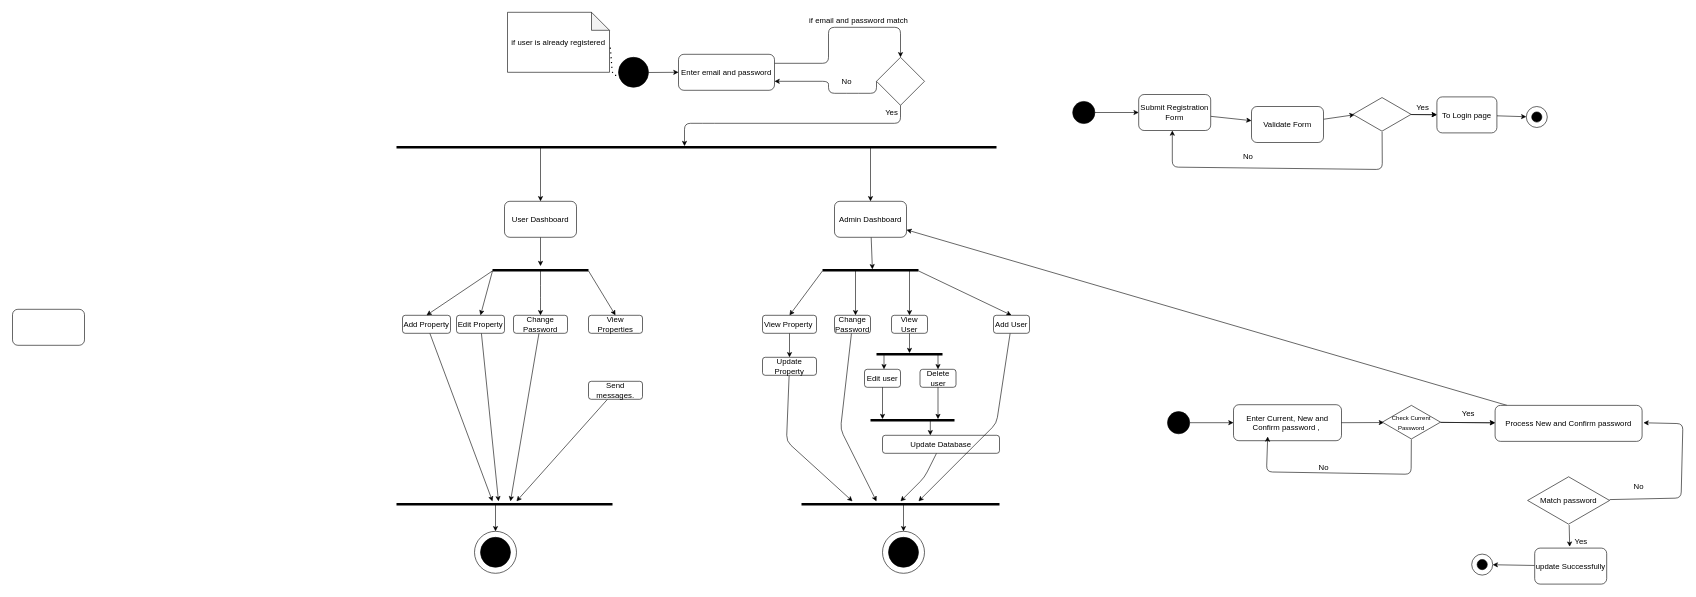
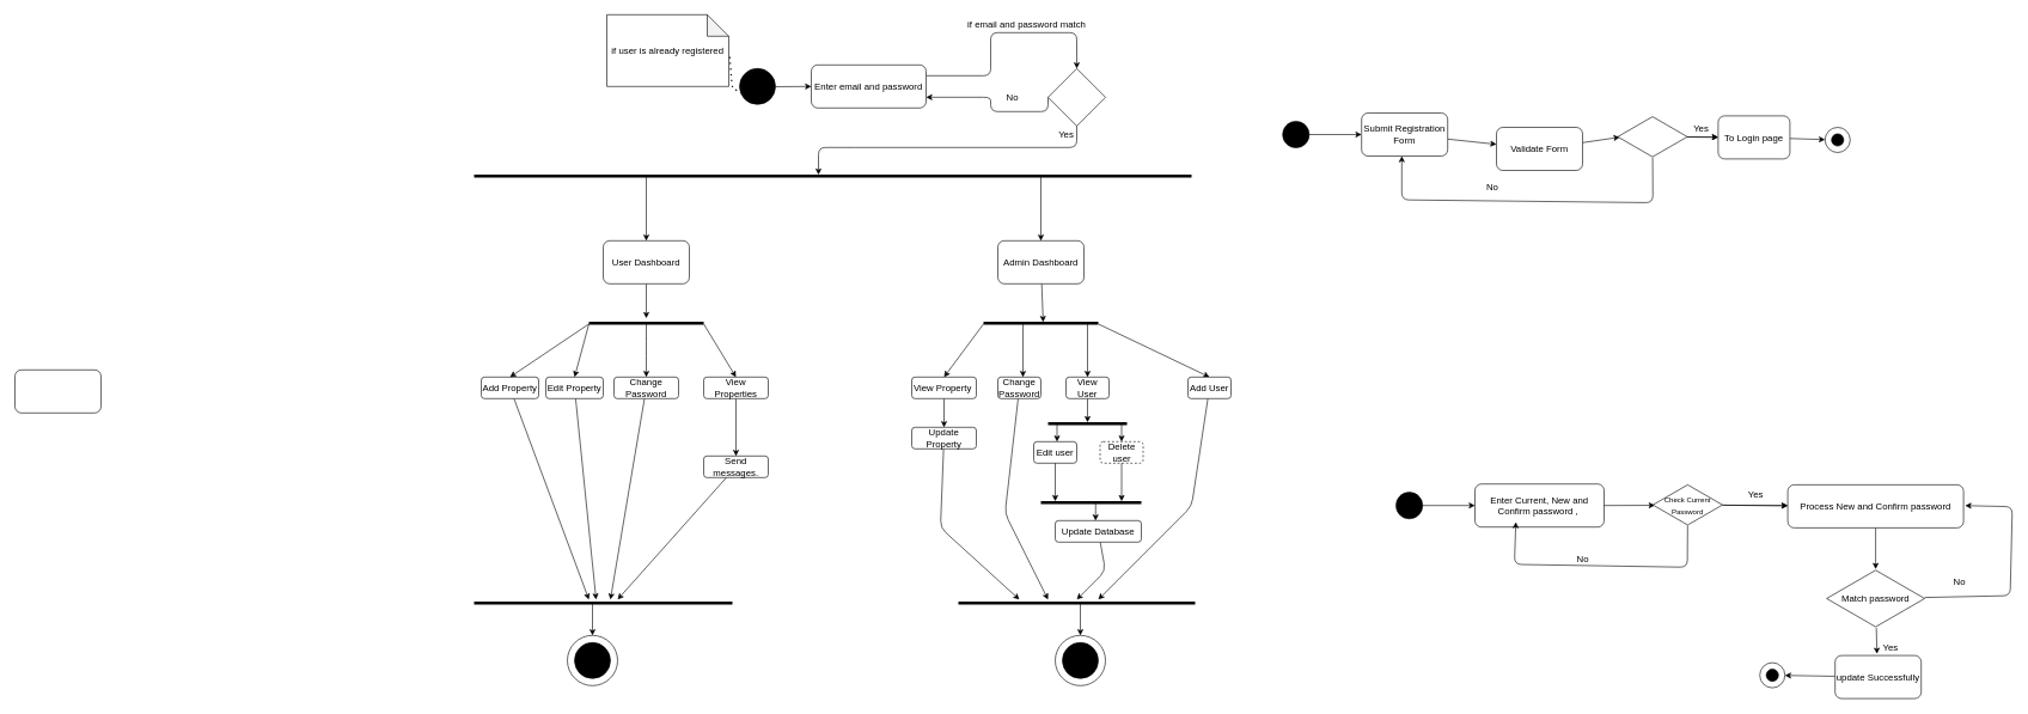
- <mxCell id="98" style="edgeStyle=none;html=1;fontSize=13;" edge="1" parent="1" source="99" target="18"><mxGeometry relative="1" as="geometry" /></mxCell>
+ <mxCell id="98" style="edgeStyle=none;html=1;fontSize=13;" edge="1" parent="1" source="99" target="104"><mxGeometry relative="1" as="geometry" /></mxCell>
+ <mxCell id="54" style="edgeStyle=none;html=1;fontSize=13;" edge="1" parent="1" source="55" target="63"><mxGeometry relative="1" as="geometry" /></mxCell>
- <mxCell id="26" value="Delete user" style="rounded=1;whiteSpace=wrap;html=1;fontSize=13;fillColor=#FFFFFF;" vertex="1" parent="1"><mxGeometry x="1532.5" y="615" width="60" height="30" as="geometry" /></mxCell>
+ <mxCell id="26" value="Delete user" style="rounded=1;whiteSpace=wrap;html=1;fontSize=13;fillColor=#FFFFFF;dashed=1;" vertex="1" parent="1"><mxGeometry x="1532.5" y="615" width="60" height="30" as="geometry" /></mxCell>
- <mxCell id="22" value="Update Database" style="rounded=1;whiteSpace=wrap;html=1;fontSize=13;fillColor=#FFFFFF;" vertex="1" parent="1"><mxGeometry x="1470" y="725" width="195" height="30" as="geometry" /></mxCell>
+ <mxCell id="22" value="Update Database" style="rounded=1;whiteSpace=wrap;html=1;fontSize=13;fillColor=#FFFFFF;" vertex="1" parent="1"><mxGeometry x="1470" y="725" width="120" height="30" as="geometry" /></mxCell>
